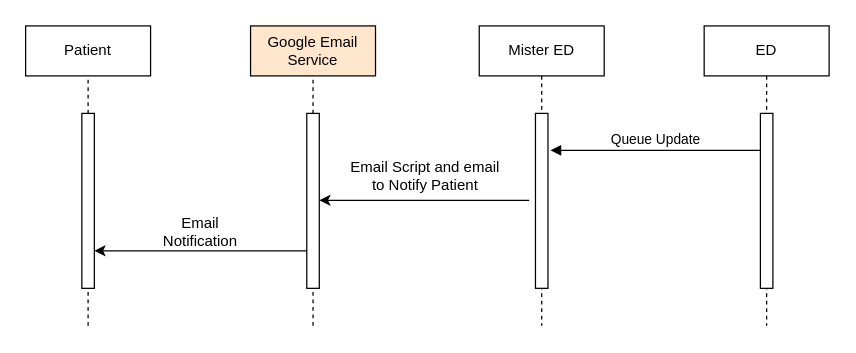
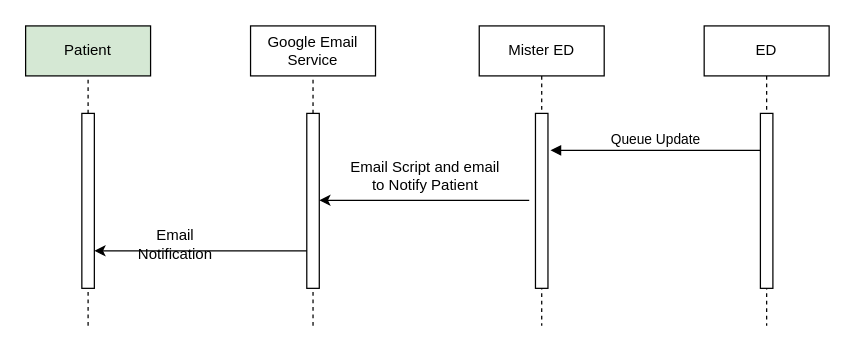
- <mxCell id="13" value="Patient" style="rounded=0;whiteSpace=wrap;html=1;" vertex="1" parent="1"><mxGeometry x="20" y="20" width="100" height="40" as="geometry" /></mxCell>
+ <mxCell id="13" value="Patient" style="rounded=0;whiteSpace=wrap;html=1;fillColor=#d5e8d4;" vertex="1" parent="1"><mxGeometry x="20" y="20" width="100" height="40" as="geometry" /></mxCell>
- <mxCell id="7" value="Google Email Service" style="rounded=0;whiteSpace=wrap;html=1;fillColor=#ffe6cc;" vertex="1" parent="1"><mxGeometry x="200" y="20" width="100" height="40" as="geometry" /></mxCell>
+ <mxCell id="7" value="Google Email Service" style="rounded=0;whiteSpace=wrap;html=1;" vertex="1" parent="1"><mxGeometry x="200" y="20" width="100" height="40" as="geometry" /></mxCell>
- <mxCell id="18" value="Email Notification" style="text;html=1;strokeColor=none;fillColor=none;align=center;verticalAlign=middle;whiteSpace=wrap;rounded=0;" vertex="1" parent="1"><mxGeometry x="120" y="170" width="80" height="30" as="geometry" /></mxCell>
+ <mxCell id="18" value="Email Notification" style="text;html=1;strokeColor=none;fillColor=none;align=center;verticalAlign=middle;whiteSpace=wrap;rounded=0;" vertex="1" parent="1"><mxGeometry x="100" y="180" width="80" height="30" as="geometry" /></mxCell>
